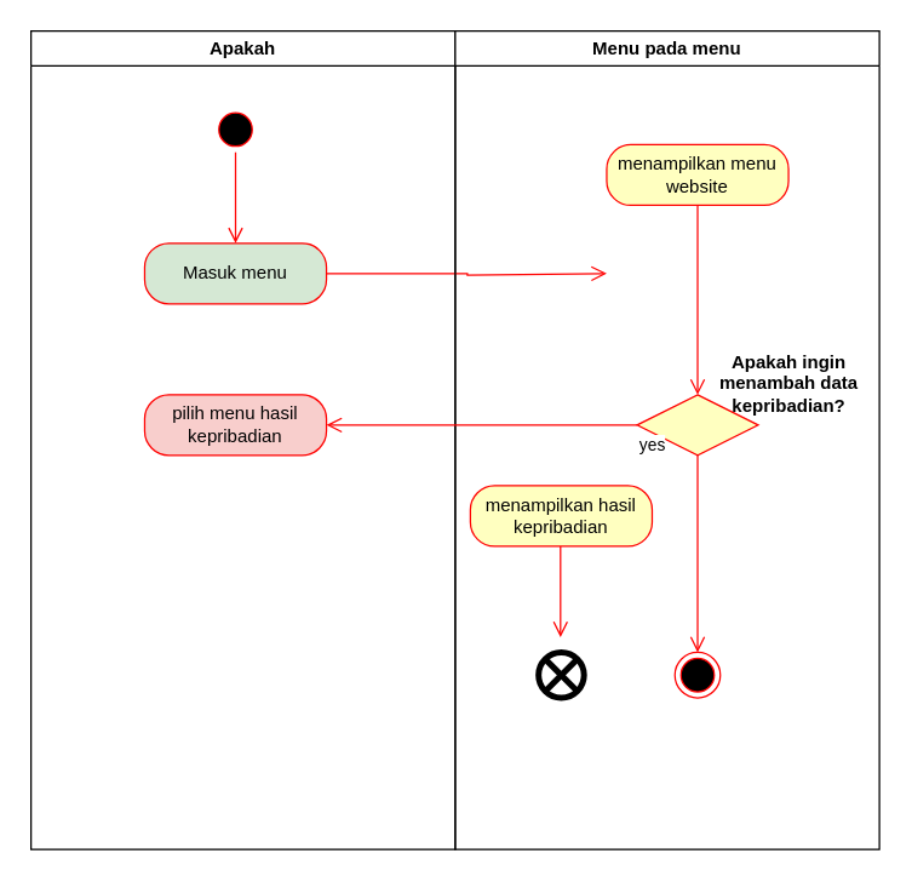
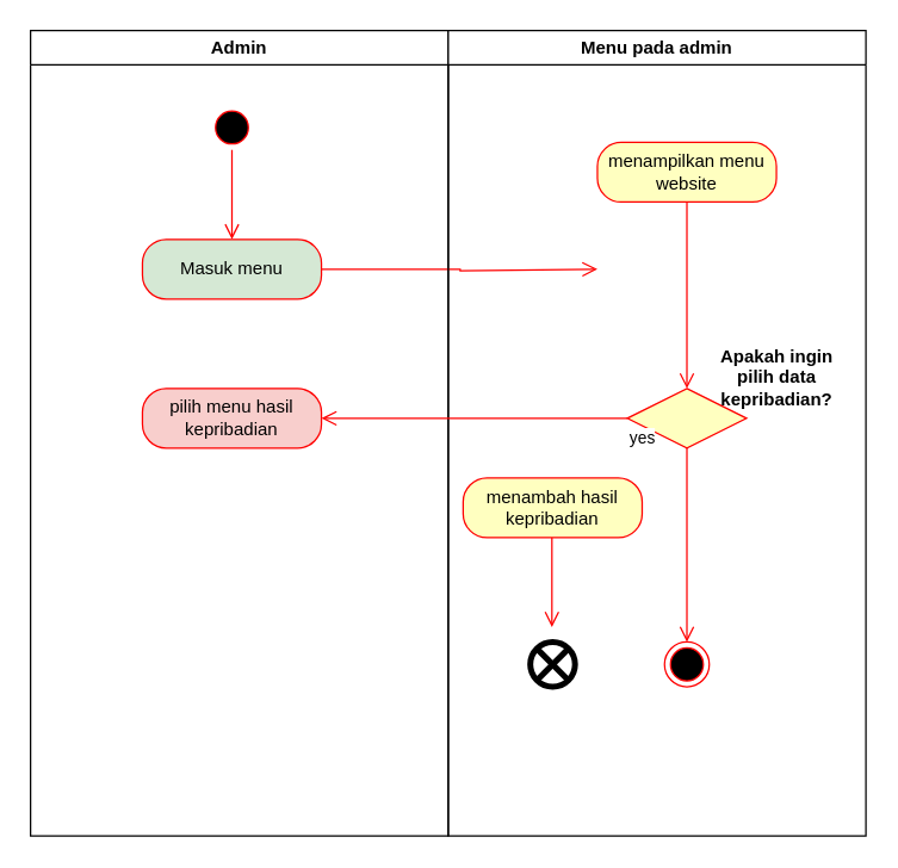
- <mxCell id="2" value="Apakah" style="swimlane;whiteSpace=wrap" parent="1" vertex="1"><mxGeometry x="20" y="20" width="280" height="540" as="geometry" /></mxCell>
+ <mxCell id="2" value="Admin" style="swimlane;whiteSpace=wrap" parent="1" vertex="1"><mxGeometry x="20" y="20" width="280" height="540" as="geometry" /></mxCell>
- <mxCell id="8" value="Menu pada menu" style="swimlane;whiteSpace=wrap;startSize=23;strokeColor=default;" parent="1" vertex="1"><mxGeometry x="300" y="20" width="280" height="540" as="geometry" /></mxCell>
+ <mxCell id="8" value="Menu pada admin" style="swimlane;whiteSpace=wrap;startSize=23;strokeColor=default;" parent="1" vertex="1"><mxGeometry x="300" y="20" width="280" height="540" as="geometry" /></mxCell>
- <mxCell id="14" value="Apakah ingin&lt;br&gt;menambah data &lt;br&gt;kepribadian?" style="text;align=center;fontStyle=1;verticalAlign=middle;spacingLeft=3;spacingRight=3;strokeColor=none;rotatable=0;points=[[0,0.5],[1,0.5]];portConstraint=eastwest;html=1;" parent="8" vertex="1"><mxGeometry x="180" y="220" width="80" height="26" as="geometry" /></mxCell>
+ <mxCell id="14" value="Apakah ingin&lt;br&gt;pilih data &lt;br&gt;kepribadian?" style="text;align=center;fontStyle=1;verticalAlign=middle;spacingLeft=3;spacingRight=3;strokeColor=none;rotatable=0;points=[[0,0.5],[1,0.5]];portConstraint=eastwest;html=1;" parent="8" vertex="1"><mxGeometry x="180" y="220" width="80" height="26" as="geometry" /></mxCell>
- <mxCell id="15" value="menampilkan hasil kepribadian" style="rounded=1;whiteSpace=wrap;html=1;arcSize=40;fontColor=#000000;fillColor=#ffffc0;strokeColor=#ff0000;" parent="8" vertex="1"><mxGeometry x="10" y="300" width="120" height="40" as="geometry" /></mxCell>
+ <mxCell id="15" value="menambah hasil kepribadian" style="rounded=1;whiteSpace=wrap;html=1;arcSize=40;fontColor=#000000;fillColor=#ffffc0;strokeColor=#ff0000;" parent="8" vertex="1"><mxGeometry x="10" y="300" width="120" height="40" as="geometry" /></mxCell>
